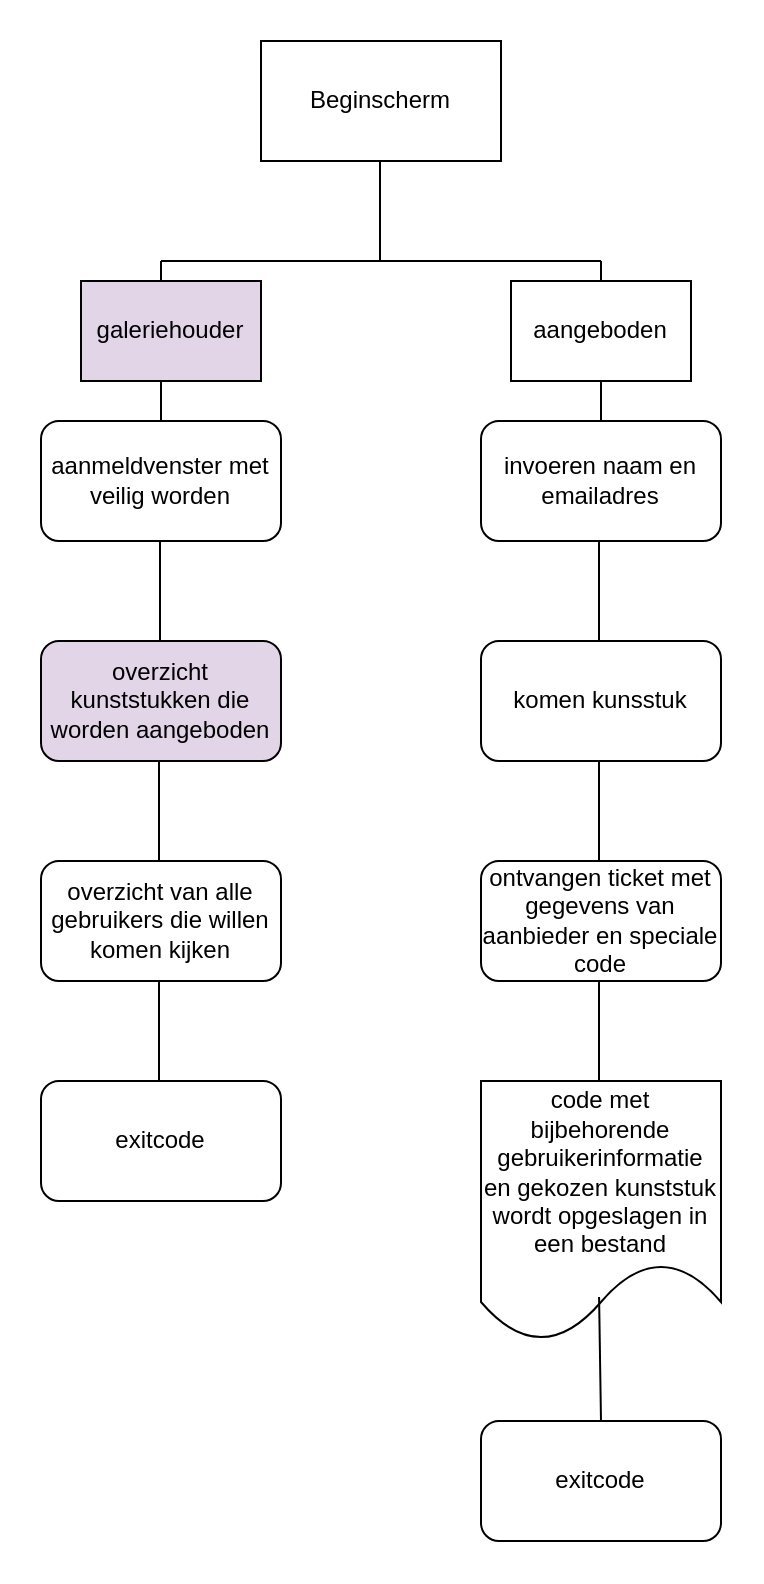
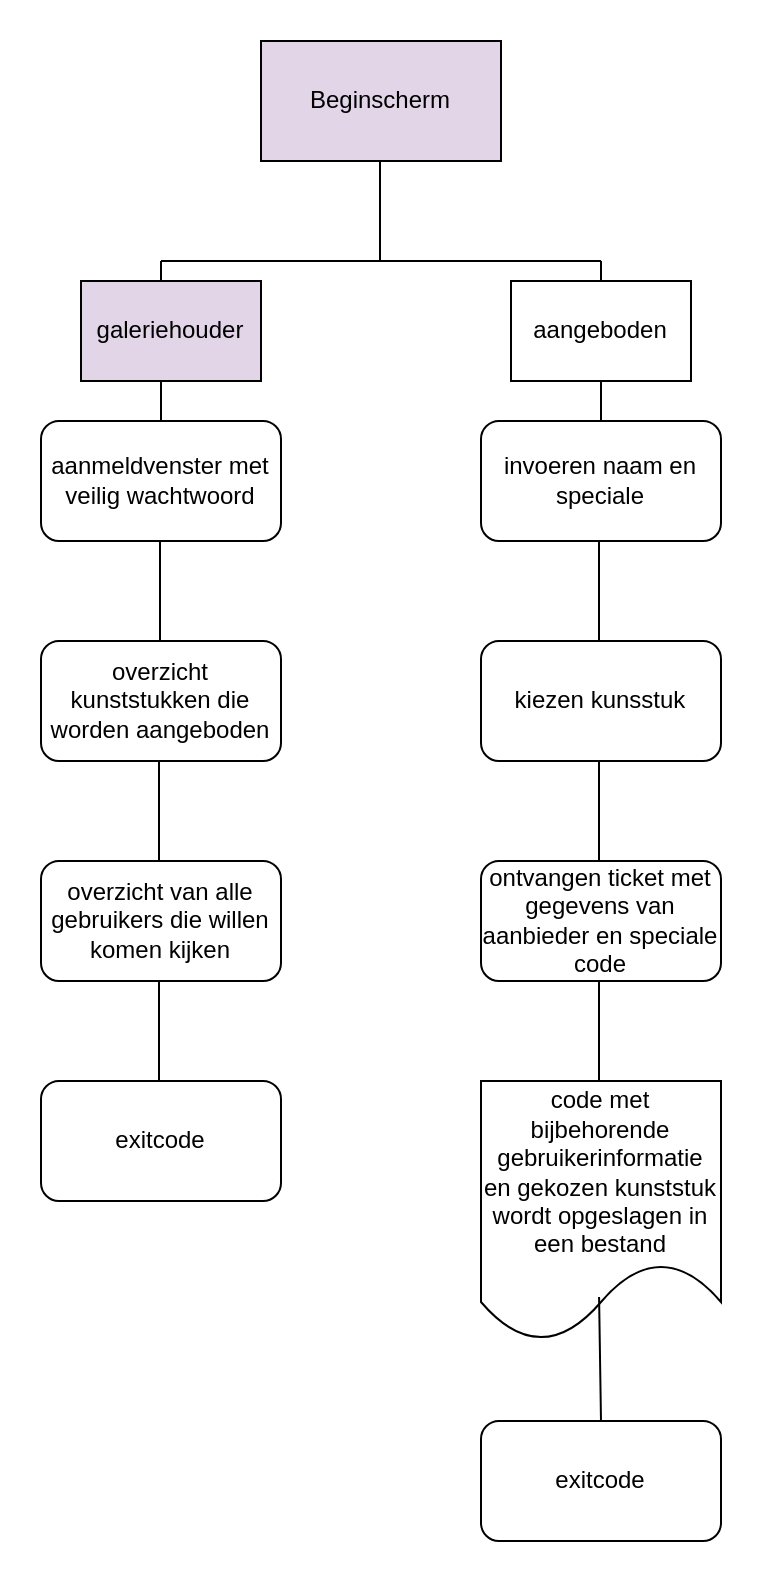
- <mxCell id="2" value="Beginscherm" style="rounded=0;whiteSpace=wrap;html=1;" vertex="1" parent="1"><mxGeometry x="130" y="20" width="120" height="60" as="geometry" /></mxCell>
+ <mxCell id="2" value="Beginscherm" style="rounded=0;whiteSpace=wrap;html=1;fillColor=#e1d5e7;" vertex="1" parent="1"><mxGeometry x="130" y="20" width="120" height="60" as="geometry" /></mxCell>
- <mxCell id="19" value="aanmeldvenster met veilig worden" style="rounded=1;whiteSpace=wrap;html=1;" vertex="1" parent="1"><mxGeometry x="20" y="210" width="120" height="60" as="geometry" /></mxCell>
+ <mxCell id="19" value="aanmeldvenster met veilig wachtwoord" style="rounded=1;whiteSpace=wrap;html=1;" vertex="1" parent="1"><mxGeometry x="20" y="210" width="120" height="60" as="geometry" /></mxCell>
- <mxCell id="4" value="invoeren naam en emailadres" style="rounded=1;whiteSpace=wrap;html=1;" vertex="1" parent="1"><mxGeometry x="240" y="210" width="120" height="60" as="geometry" /></mxCell>
+ <mxCell id="4" value="invoeren naam en speciale" style="rounded=1;whiteSpace=wrap;html=1;" vertex="1" parent="1"><mxGeometry x="240" y="210" width="120" height="60" as="geometry" /></mxCell>
- <mxCell id="22" value="overzicht kunststukken die worden aangeboden" style="rounded=1;whiteSpace=wrap;html=1;fillColor=#e1d5e7;" vertex="1" parent="1"><mxGeometry x="20" y="320" width="120" height="60" as="geometry" /></mxCell>
+ <mxCell id="22" value="overzicht kunststukken die worden aangeboden" style="rounded=1;whiteSpace=wrap;html=1;" vertex="1" parent="1"><mxGeometry x="20" y="320" width="120" height="60" as="geometry" /></mxCell>
- <mxCell id="6" value="komen kunsstuk" style="rounded=1;whiteSpace=wrap;html=1;" vertex="1" parent="1"><mxGeometry x="240" y="320" width="120" height="60" as="geometry" /></mxCell>
+ <mxCell id="6" value="kiezen kunsstuk" style="rounded=1;whiteSpace=wrap;html=1;" vertex="1" parent="1"><mxGeometry x="240" y="320" width="120" height="60" as="geometry" /></mxCell>
